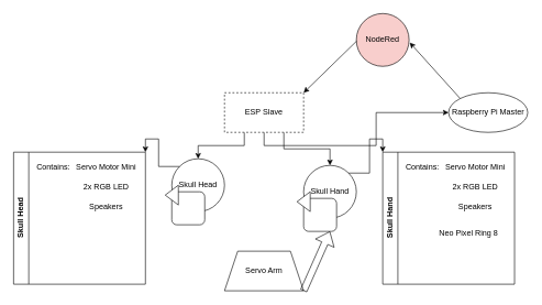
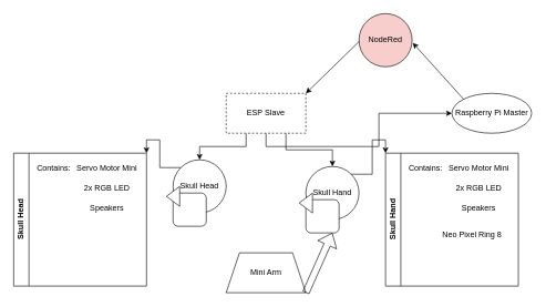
- <mxCell id="16" value="Servo Arm" style="shape=trapezoid;perimeter=trapezoidPerimeter;whiteSpace=wrap;html=1;fixedSize=1;" parent="1" vertex="1"><mxGeometry x="340" y="380" width="120" height="60" as="geometry" /></mxCell>
+ <mxCell id="16" value="Mini Arm" style="shape=trapezoid;perimeter=trapezoidPerimeter;whiteSpace=wrap;html=1;fixedSize=1;" parent="1" vertex="1"><mxGeometry x="340" y="380" width="120" height="60" as="geometry" /></mxCell>
